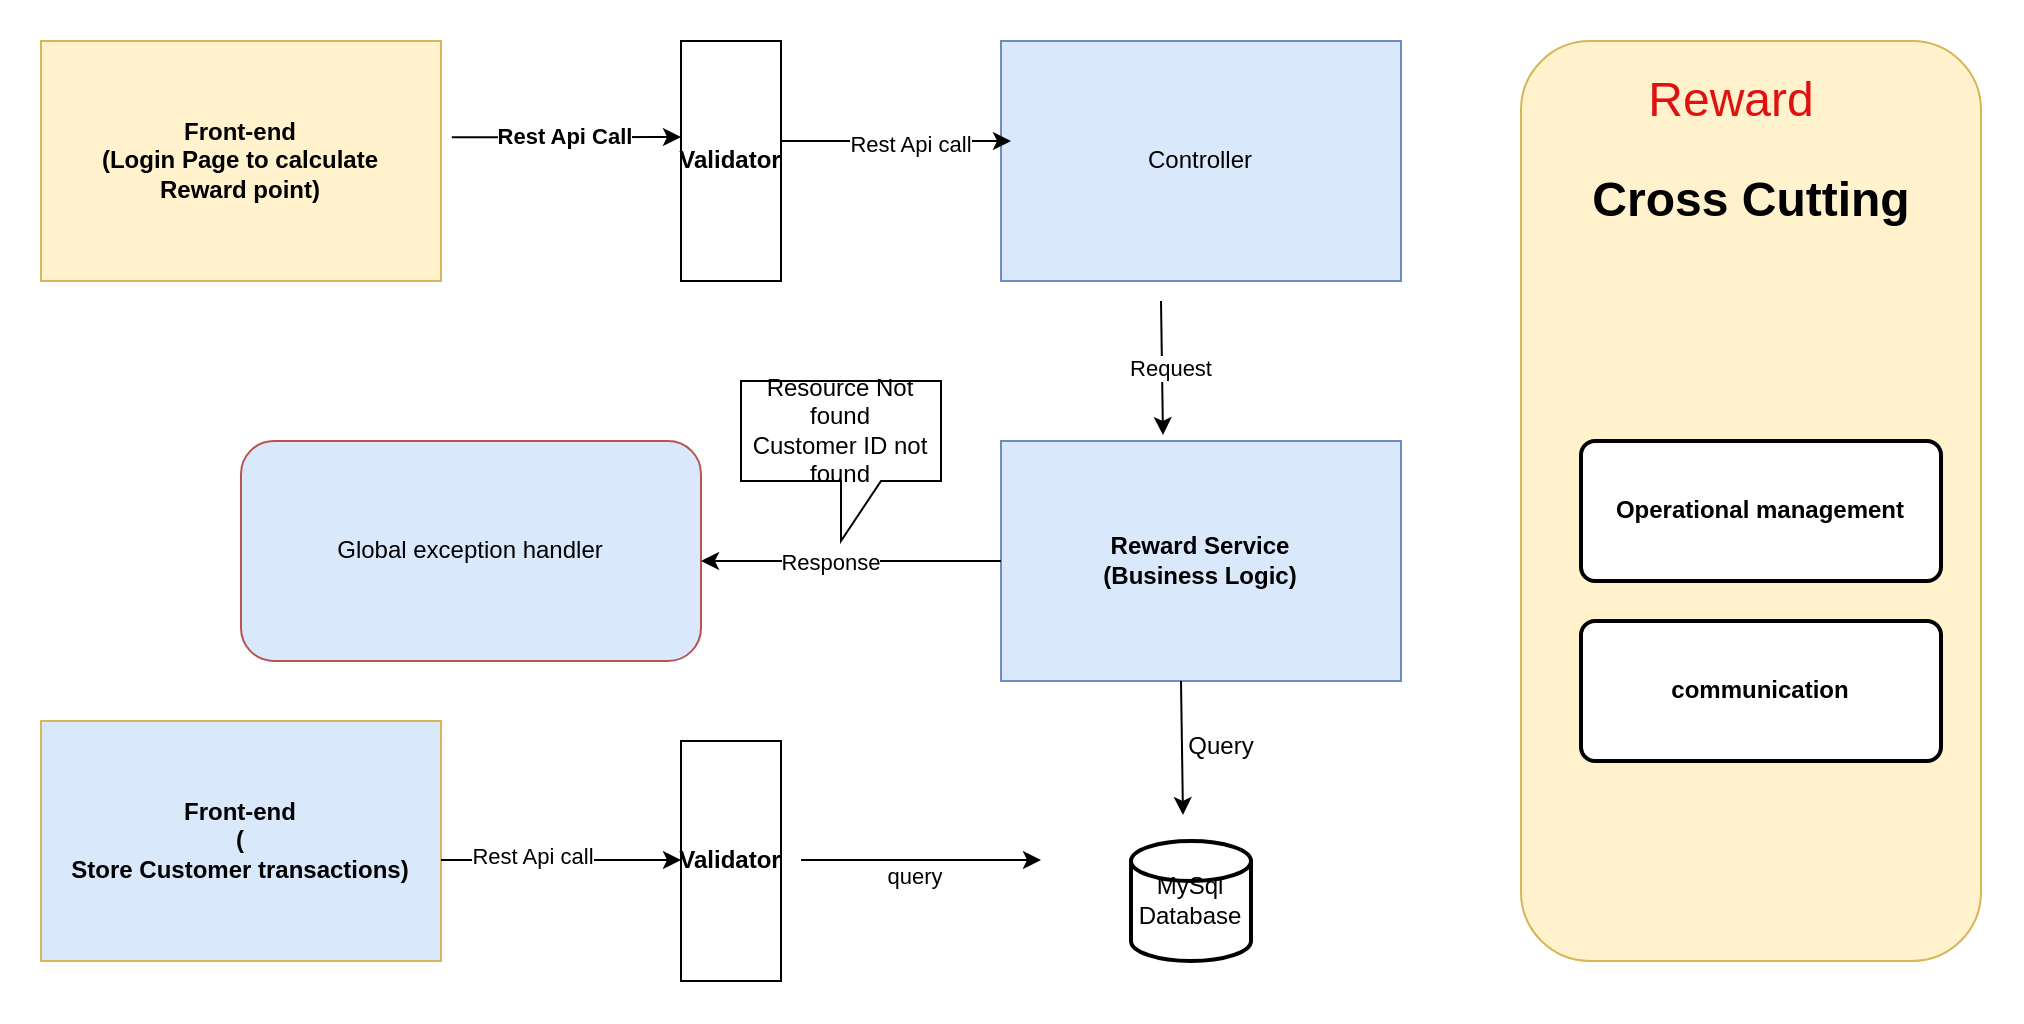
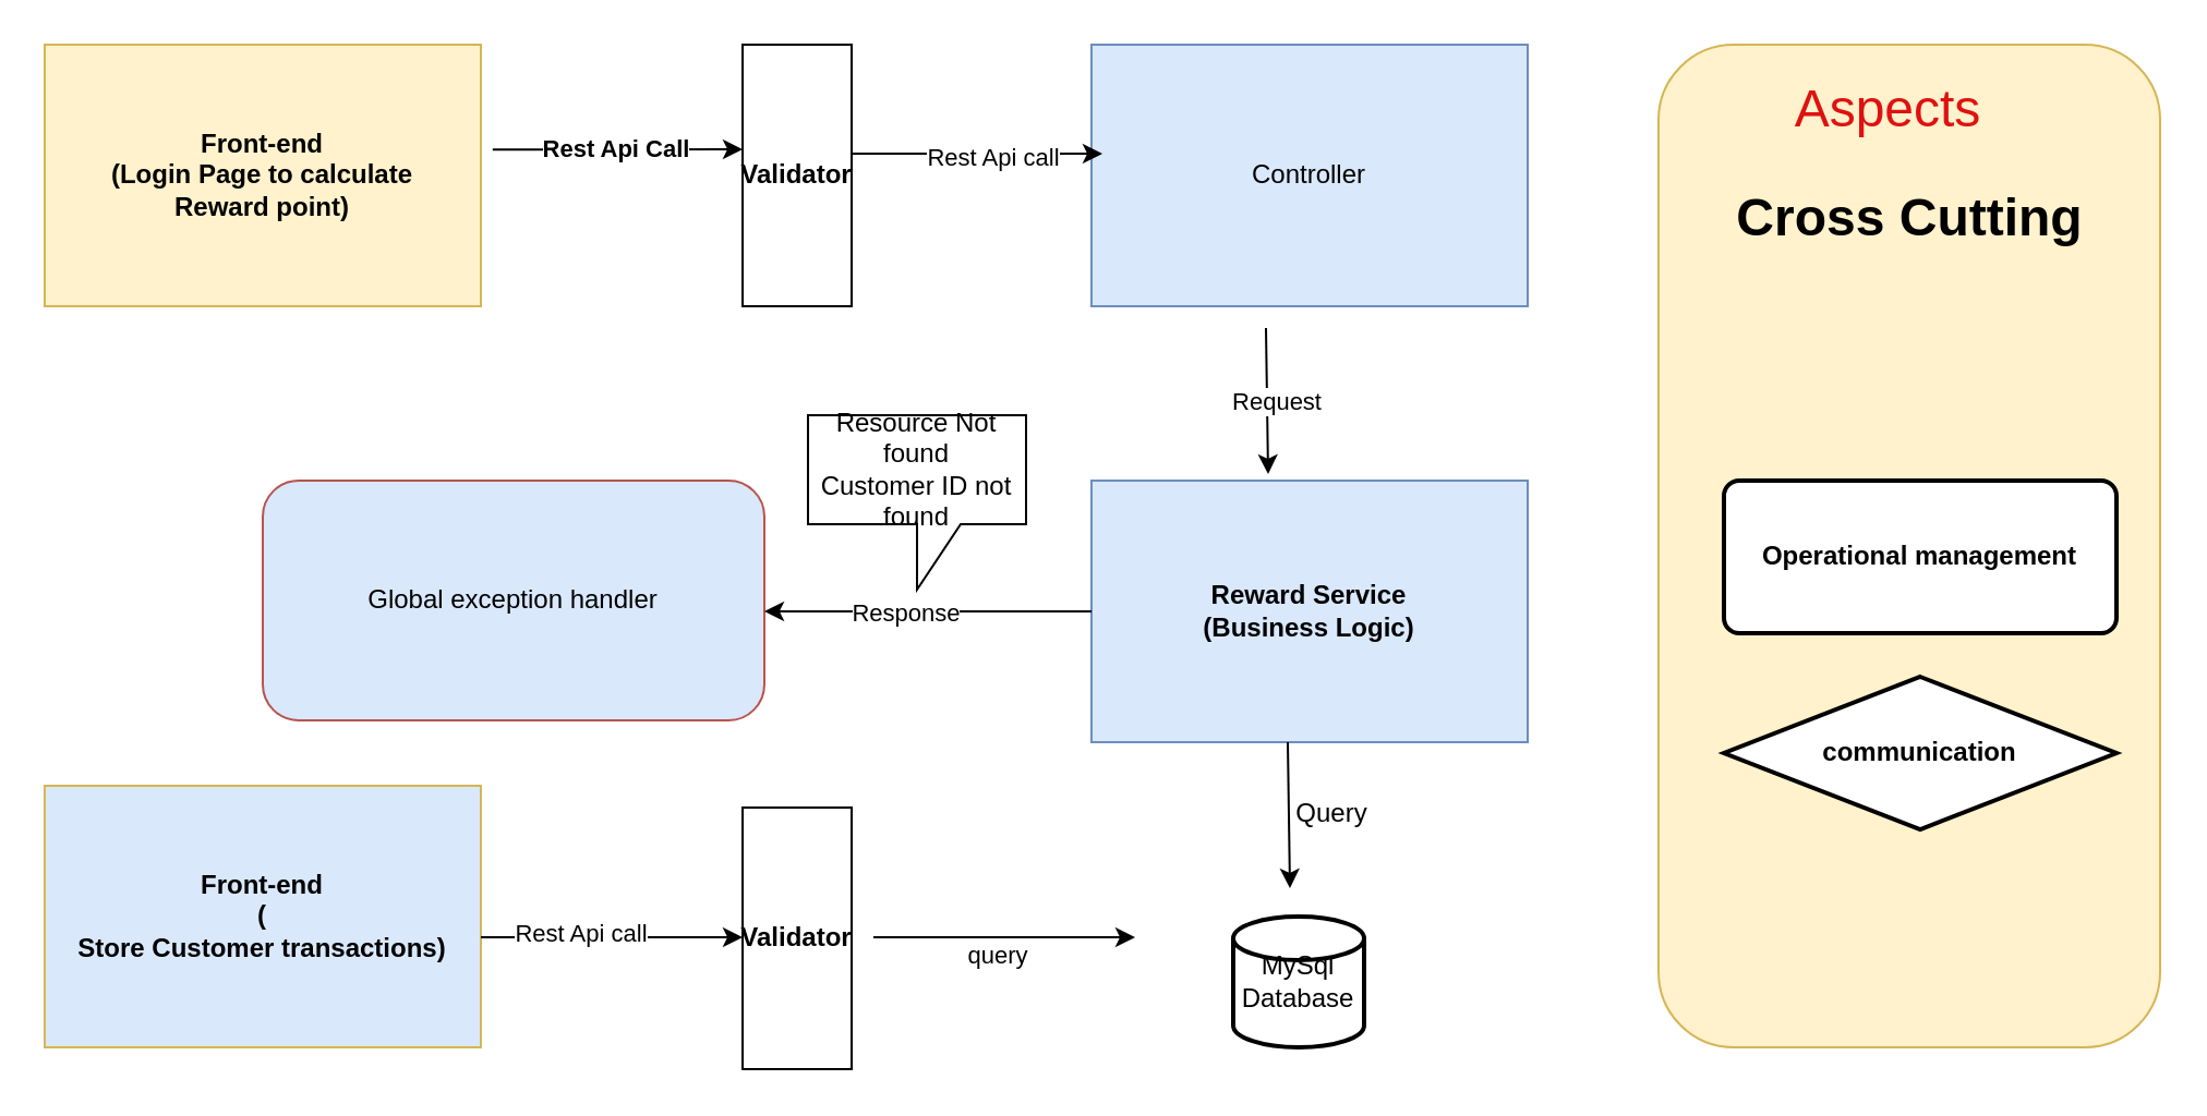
- <mxCell id="28" value="&lt;span style=&quot;font-weight: normal;&quot;&gt;&lt;font color=&quot;#df1111&quot;&gt;Reward&lt;/font&gt;&lt;/span&gt;" style="text;strokeColor=none;fillColor=none;html=1;fontSize=24;fontStyle=1;verticalAlign=middle;align=center;" vertex="1" parent="1"><mxGeometry x="810" y="30" width="110" height="40" as="geometry" /></mxCell>
+ <mxCell id="28" value="&lt;span style=&quot;font-weight: normal;&quot;&gt;&lt;font color=&quot;#df1111&quot;&gt;Aspects&lt;/font&gt;&lt;/span&gt;" style="text;strokeColor=none;fillColor=none;html=1;fontSize=24;fontStyle=1;verticalAlign=middle;align=center;" vertex="1" parent="1"><mxGeometry x="810" y="30" width="110" height="40" as="geometry" /></mxCell>
- <mxCell id="25" value="&lt;b&gt;communication&lt;/b&gt;" style="rounded=1;whiteSpace=wrap;html=1;absoluteArcSize=1;arcSize=14;strokeWidth=2;" vertex="1" parent="1"><mxGeometry x="790" y="310" width="180" height="70" as="geometry" /></mxCell>
+ <mxCell id="25" value="&lt;b&gt;communication&lt;/b&gt;" style="rhombus;whiteSpace=wrap;html=1;absoluteArcSize=1;arcSize=14;strokeWidth=2;" vertex="1" parent="1"><mxGeometry x="790" y="310" width="180" height="70" as="geometry" /></mxCell>
